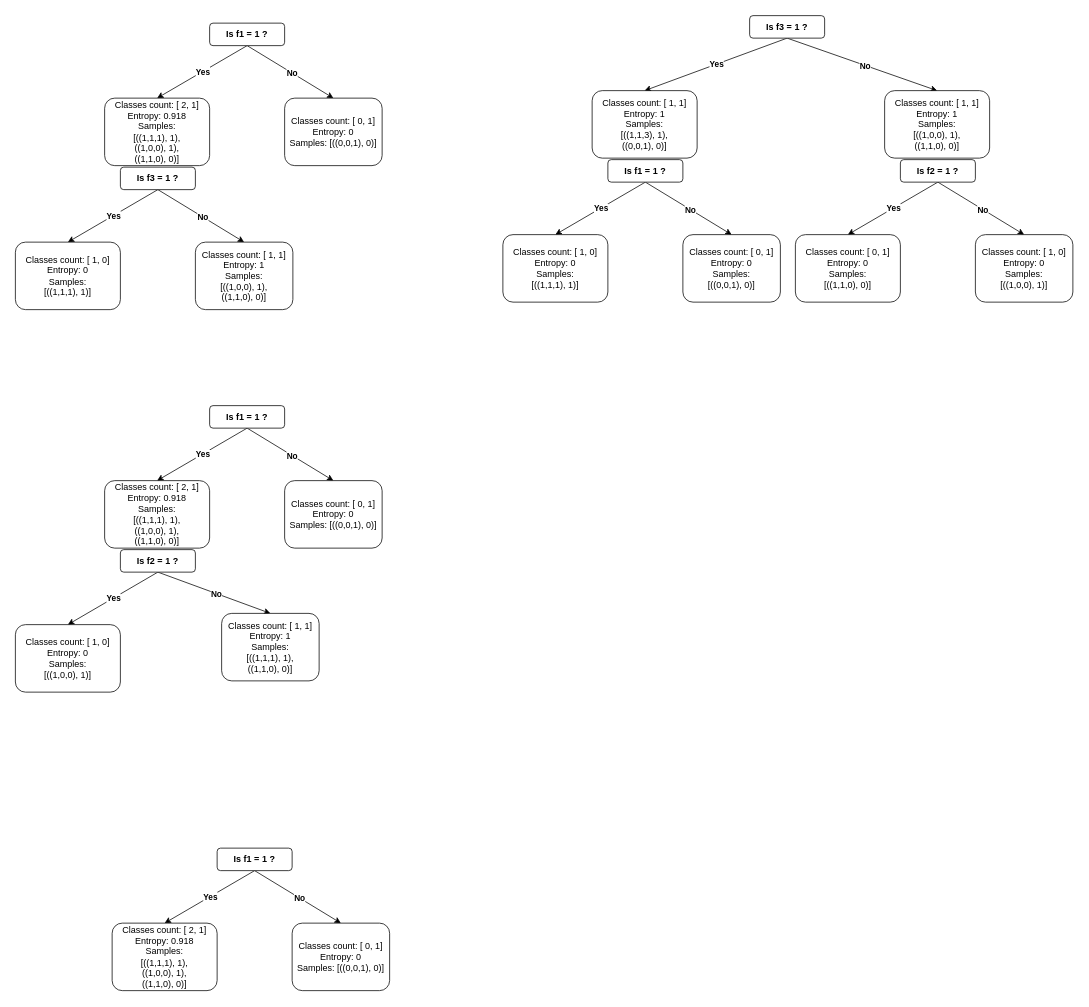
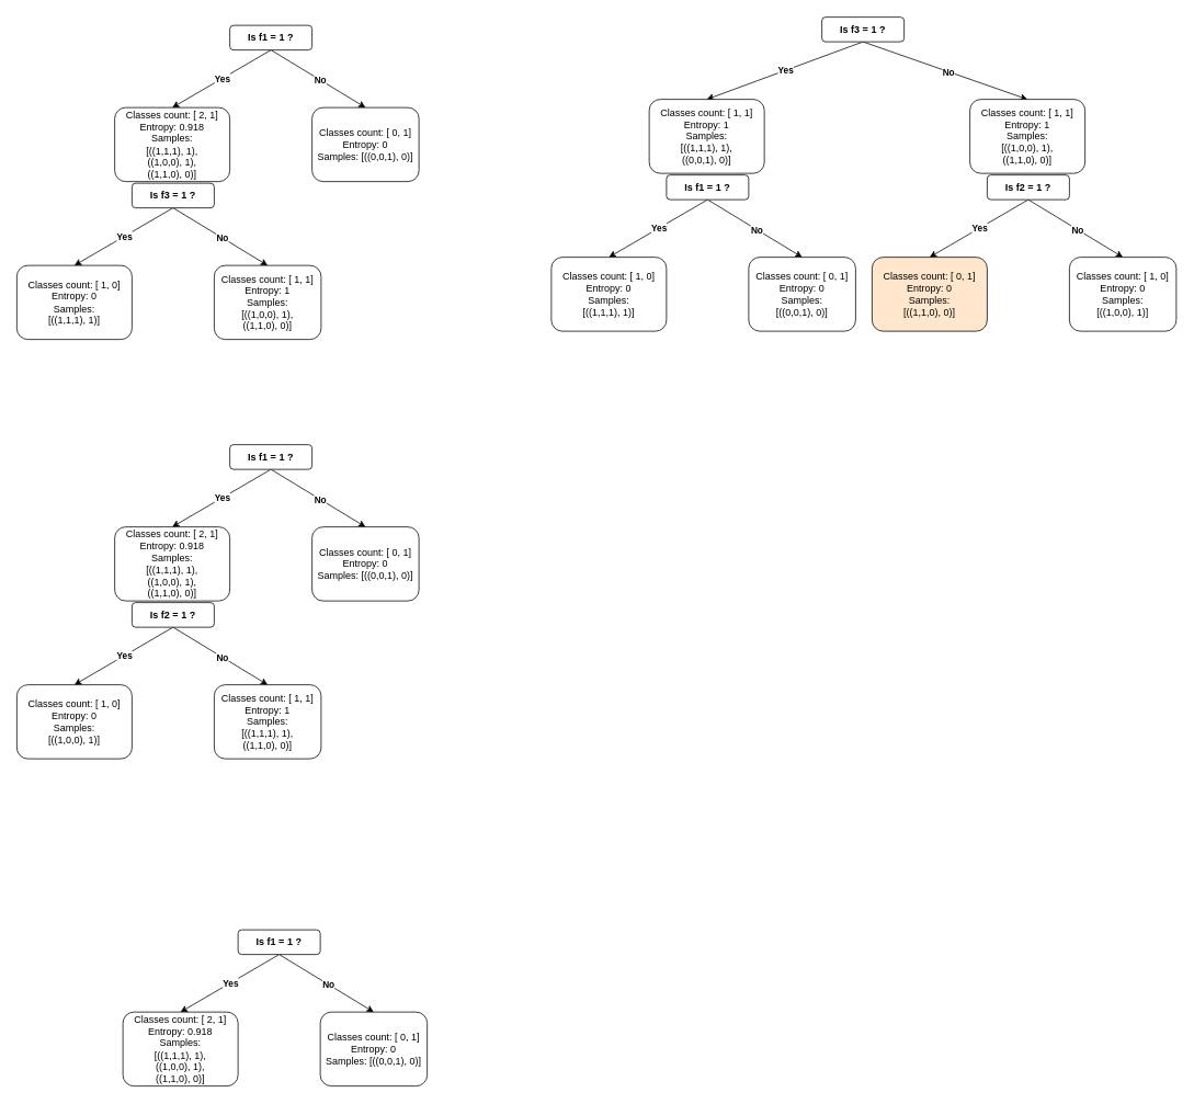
- <mxCell id="42" value="Classes count: [ 1, 1]&lt;br&gt;Entropy: 1&lt;br&gt;Samples: &lt;br&gt;[((1,1,3), 1),&lt;br&gt;((0,0,1), 0)]" style="rounded=1;whiteSpace=wrap;html=1;" parent="1" vertex="1"><mxGeometry x="789" y="120" width="140" height="90" as="geometry" /></mxCell>
+ <mxCell id="42" value="Classes count: [ 1, 1]&lt;br&gt;Entropy: 1&lt;br&gt;Samples: &lt;br&gt;[((1,1,1), 1),&lt;br&gt;((0,0,1), 0)]" style="rounded=1;whiteSpace=wrap;html=1;" parent="1" vertex="1"><mxGeometry x="789" y="120" width="140" height="90" as="geometry" /></mxCell>
- <mxCell id="57" value="Classes count: [ 0, 1]&lt;br&gt;Entropy: 0&lt;br&gt;Samples: &lt;br&gt;[((1,1,0), 0)]" style="rounded=1;whiteSpace=wrap;html=1;" parent="1" vertex="1"><mxGeometry x="1060" y="312" width="140" height="90" as="geometry" /></mxCell>
+ <mxCell id="57" value="Classes count: [ 0, 1]&lt;br&gt;Entropy: 0&lt;br&gt;Samples: &lt;br&gt;[((1,1,0), 0)]" style="rounded=1;whiteSpace=wrap;html=1;fillColor=#ffe6cc;" parent="1" vertex="1"><mxGeometry x="1060" y="312" width="140" height="90" as="geometry" /></mxCell>
- <mxCell id="21" value="Classes count: [ 1, 1]&lt;br&gt;Entropy: 1&lt;br&gt;Samples: &lt;br&gt;[((1,1,1), 1),&lt;br&gt;((1,1,0), 0)]" style="rounded=1;whiteSpace=wrap;html=1;" parent="1" vertex="1"><mxGeometry x="295" y="817" width="130" height="90" as="geometry" /></mxCell>
+ <mxCell id="21" value="Classes count: [ 1, 1]&lt;br&gt;Entropy: 1&lt;br&gt;Samples: &lt;br&gt;[((1,1,1), 1),&lt;br&gt;((1,1,0), 0)]" style="rounded=1;whiteSpace=wrap;html=1;" parent="1" vertex="1"><mxGeometry x="260" y="832" width="130" height="90" as="geometry" /></mxCell>
